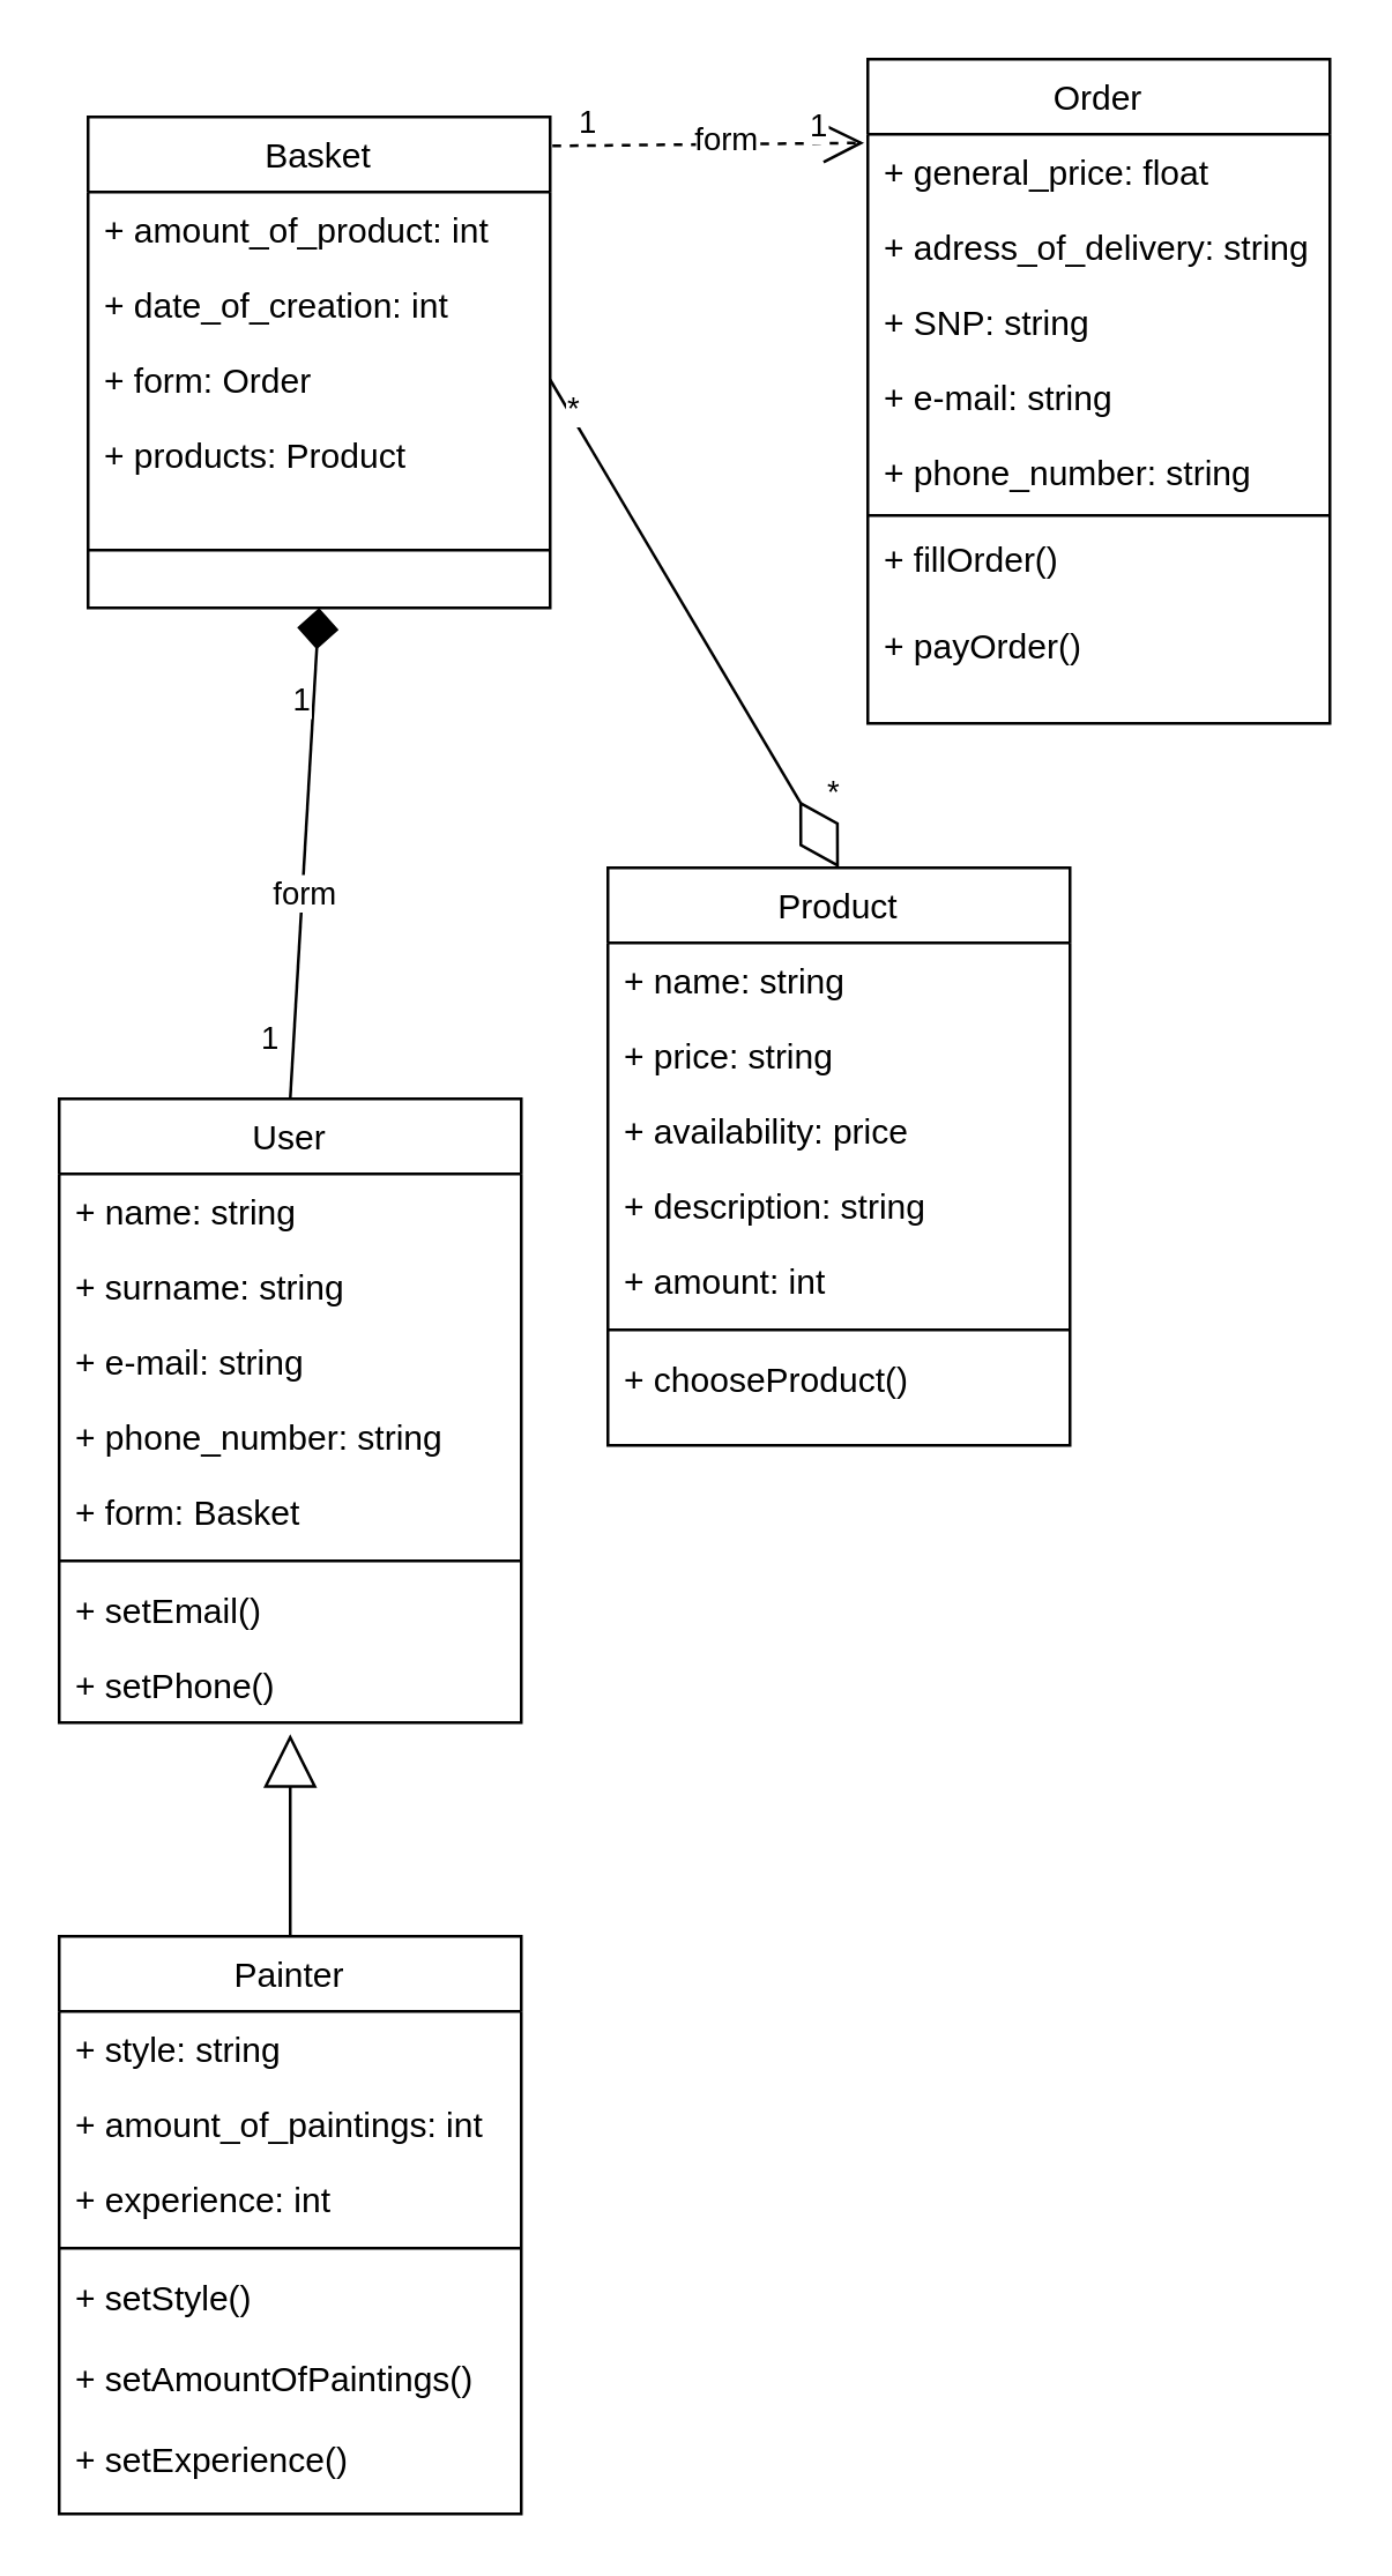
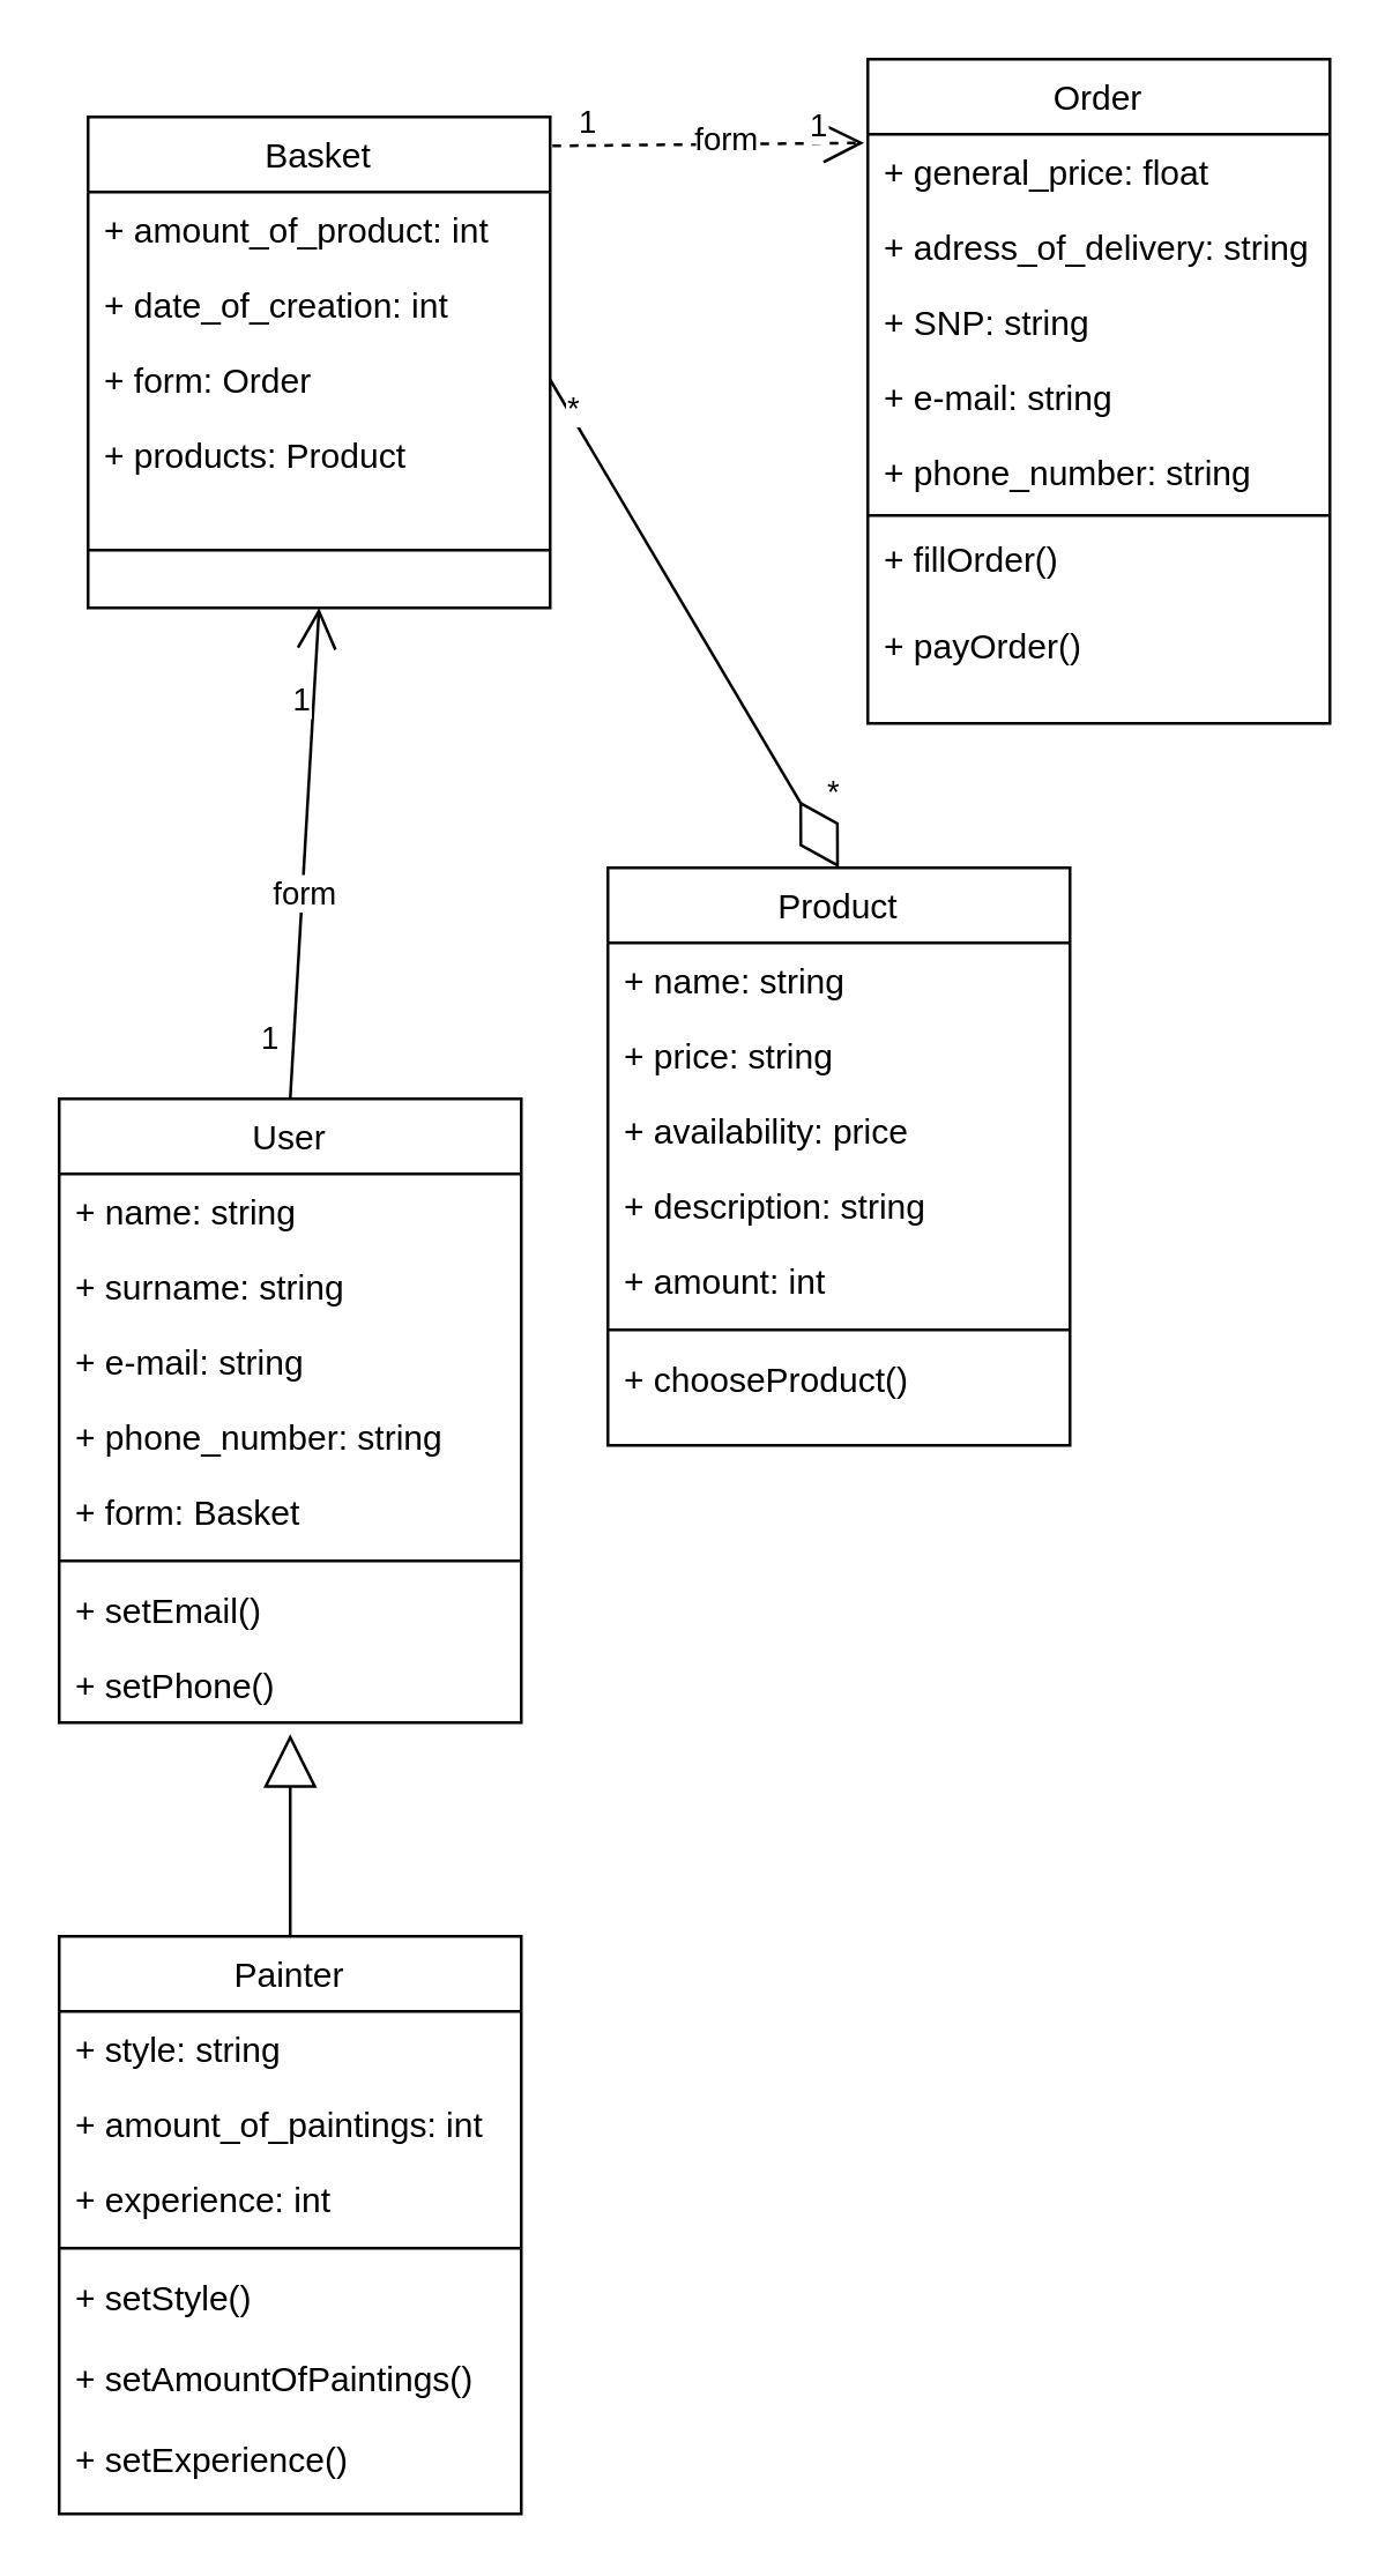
- <mxCell id="44" value="" style="endArrow=diamond;endFill=1;endSize=12;html=1;rounded=0;entryX=0.5;entryY=1;entryDx=0;entryDy=0;exitX=0.5;exitY=0;exitDx=0;exitDy=0;" parent="1" source="17" target="2" edge="1"><mxGeometry width="160" relative="1" as="geometry"><mxPoint x="80" y="280" as="sourcePoint" /><mxPoint x="240" y="280" as="targetPoint" /></mxGeometry></mxCell>
+ <mxCell id="44" value="" style="endArrow=open;endFill=1;endSize=12;html=1;rounded=0;entryX=0.5;entryY=1;entryDx=0;entryDy=0;exitX=0.5;exitY=0;exitDx=0;exitDy=0;" parent="1" source="17" target="2" edge="1"><mxGeometry width="160" relative="1" as="geometry"><mxPoint x="80" y="280" as="sourcePoint" /><mxPoint x="240" y="280" as="targetPoint" /></mxGeometry></mxCell>
